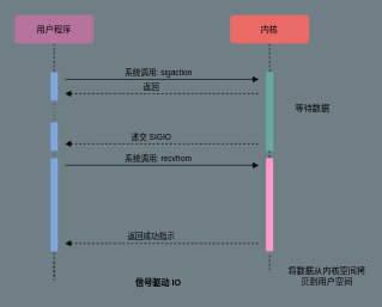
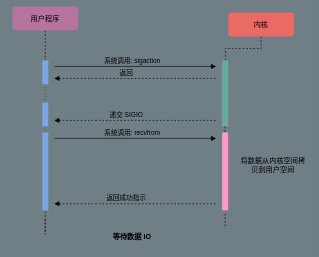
- <mxCell id="3" value="用户程序" style="rounded=1;whiteSpace=wrap;html=1;strokeColor=none;fillColor=#B5739D;" parent="1" vertex="1"><mxGeometry x="20" y="20" width="110" height="40" as="geometry" /></mxCell>
+ <mxCell id="3" value="用户程序" style="rounded=1;whiteSpace=wrap;html=1;strokeColor=none;fillColor=#B5739D;" parent="1" vertex="1"><mxGeometry x="20" y="10" width="110" height="40" as="geometry" /></mxCell>
- <mxCell id="5" value="内核" style="rounded=1;whiteSpace=wrap;html=1;fillColor=#EA6B66;strokeColor=none;" parent="1" vertex="1"><mxGeometry x="320" y="20" width="110" height="40" as="geometry" /></mxCell>
+ <mxCell id="5" value="内核" style="rounded=1;whiteSpace=wrap;html=1;fillColor=#EA6B66;strokeColor=none;" parent="1" vertex="1"><mxGeometry x="380" y="20" width="110" height="40" as="geometry" /></mxCell>
- <mxCell id="12" value="等待数据" style="text;html=1;strokeColor=none;fillColor=none;align=center;verticalAlign=middle;whiteSpace=wrap;rounded=0;" parent="1" vertex="1"><mxGeometry x="390" y="140" width="90" height="20" as="geometry" /></mxCell>
- <mxCell id="13" value="将数据从内核空间拷贝到用户空间" style="text;html=1;strokeColor=none;fillColor=none;align=center;verticalAlign=middle;whiteSpace=wrap;rounded=0;" parent="1" vertex="1"><mxGeometry x="400" y="375" width="110" height="20" as="geometry" /></mxCell>
+ <mxCell id="13" value="将数据从内核空间拷贝到用户空间" style="text;html=1;strokeColor=none;fillColor=none;align=center;verticalAlign=middle;whiteSpace=wrap;rounded=0;" parent="1" vertex="1"><mxGeometry x="400" y="265" width="110" height="20" as="geometry" /></mxCell>
- <mxCell id="19" value="信号驱动 IO" style="text;align=center;fontStyle=1;verticalAlign=middle;spacingLeft=3;spacingRight=3;strokeColor=none;rotatable=0;points=[[0,0.5],[1,0.5]];portConstraint=eastwest;" parent="1" vertex="1"><mxGeometry x="180" y="380" width="80" height="26" as="geometry" /></mxCell>
+ <mxCell id="19" value="等待数据 IO" style="text;align=center;fontStyle=1;verticalAlign=middle;spacingLeft=3;spacingRight=3;strokeColor=none;rotatable=0;points=[[0,0.5],[1,0.5]];portConstraint=eastwest;" parent="1" vertex="1"><mxGeometry x="180" y="380" width="80" height="26" as="geometry" /></mxCell>
